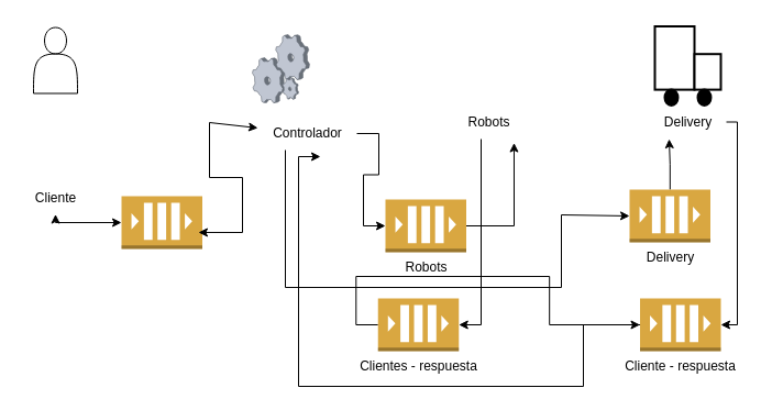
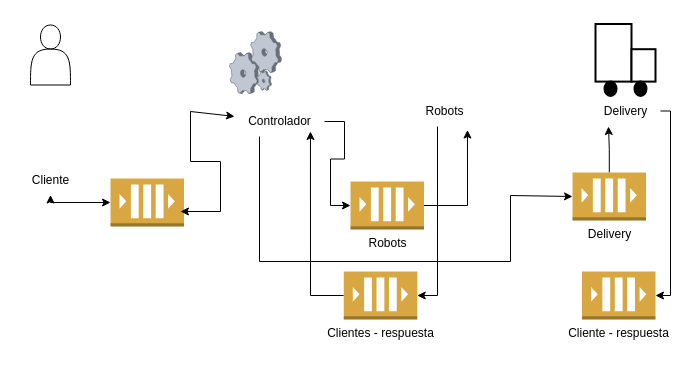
- <mxCell id="17" style="edgeStyle=orthogonalEdgeStyle;rounded=0;orthogonalLoop=1;jettySize=auto;html=1;exitX=0;exitY=0.5;exitDx=0;exitDy=0;exitPerimeter=0;" edge="1" parent="1" source="18" target="22"><mxGeometry relative="1" as="geometry" /></mxCell>
+ <mxCell id="17" style="edgeStyle=orthogonalEdgeStyle;rounded=0;orthogonalLoop=1;jettySize=auto;html=1;exitX=0;exitY=0.5;exitDx=0;exitDy=0;exitPerimeter=0;entryX=0.844;entryY=0.833;entryDx=0;entryDy=0;entryPerimeter=0;" edge="1" parent="1" source="18" target="6"><mxGeometry relative="1" as="geometry" /></mxCell>
- <mxCell id="21" style="edgeStyle=orthogonalEdgeStyle;rounded=0;orthogonalLoop=1;jettySize=auto;html=1;exitX=0;exitY=0.5;exitDx=0;exitDy=0;exitPerimeter=0;entryX=0.633;entryY=1.2;entryDx=0;entryDy=0;entryPerimeter=0;" edge="1" parent="1" source="22" target="6"><mxGeometry relative="1" as="geometry"><Array as="points"><mxPoint x="530" y="295" /><mxPoint x="530" y="351" /><mxPoint x="271" y="351" /></Array></mxGeometry></mxCell>
